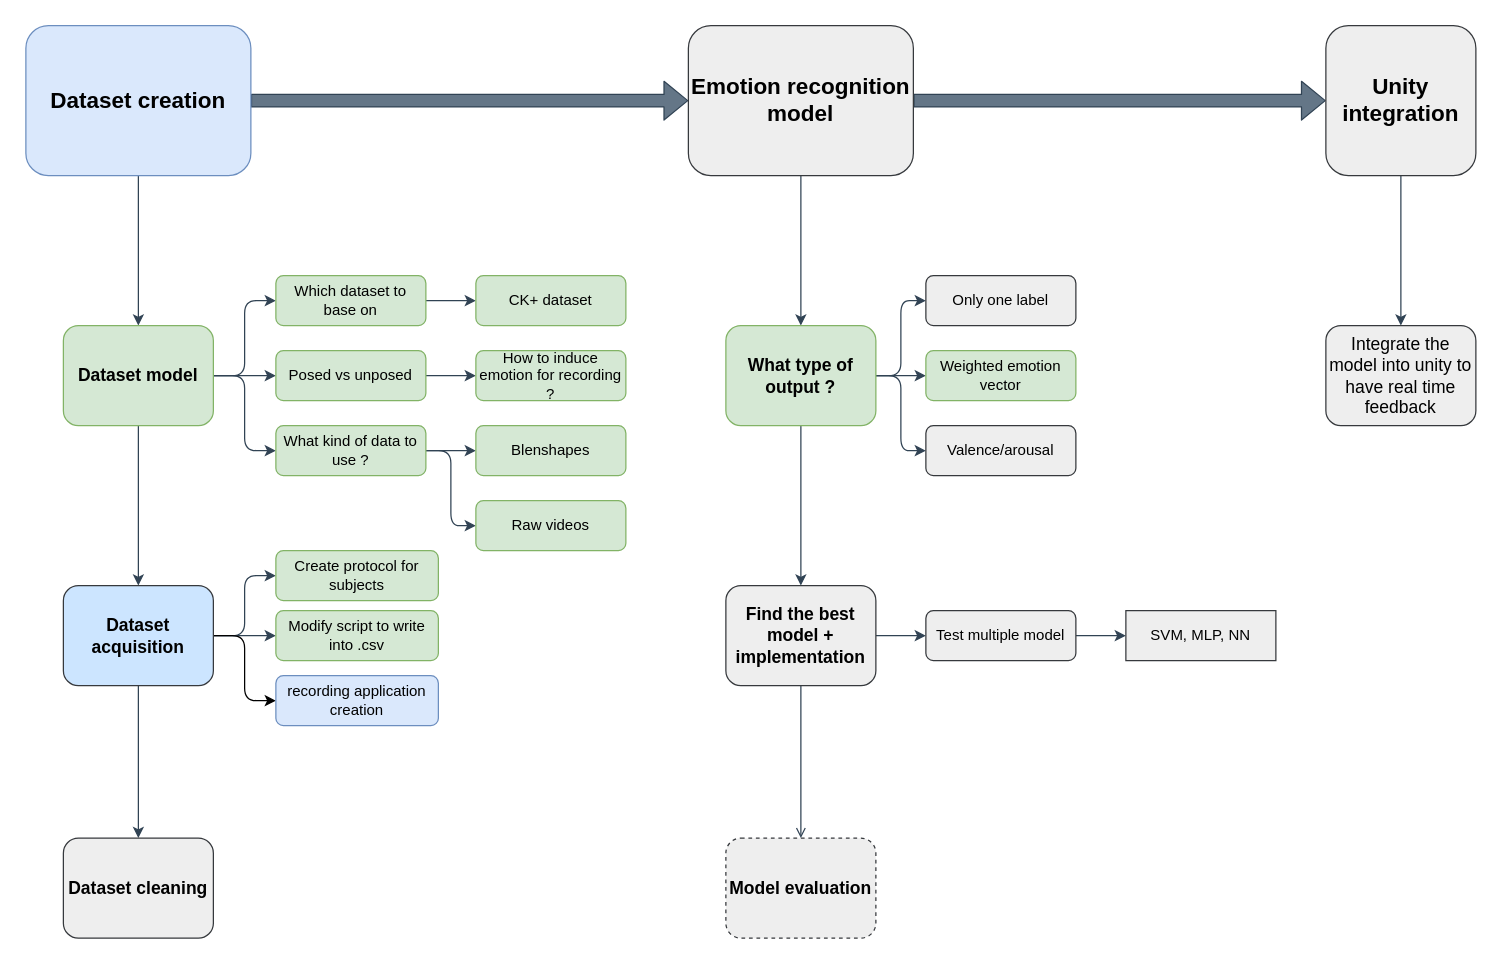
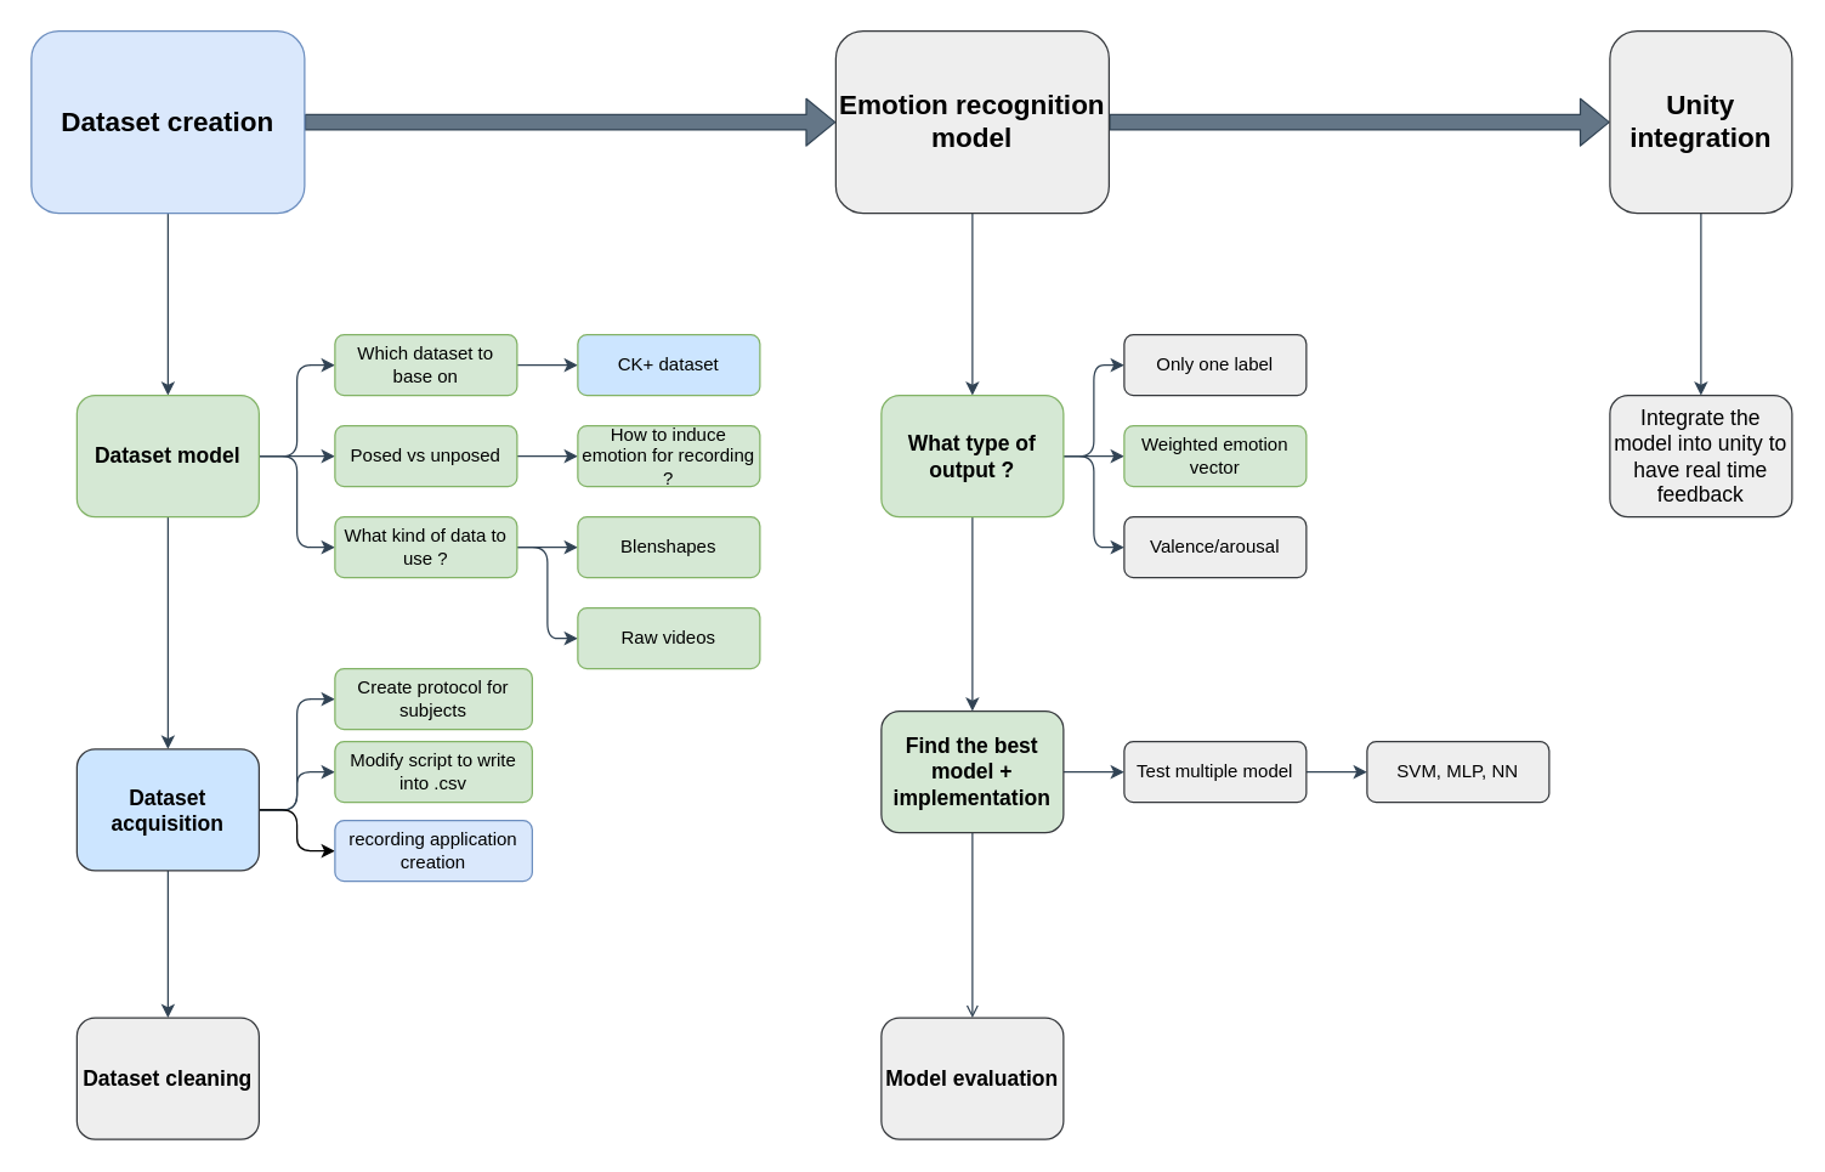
- <mxCell id="30" value="CK+ dataset" style="whiteSpace=wrap;html=1;fillColor=#d5e8d4;strokeColor=#82b366;rounded=1;" parent="1" vertex="1"><mxGeometry x="380" y="220" width="120" height="40" as="geometry" /></mxCell>
+ <mxCell id="30" value="CK+ dataset" style="whiteSpace=wrap;html=1;fillColor=#cce5ff;strokeColor=#82b366;rounded=1;" parent="1" vertex="1"><mxGeometry x="380" y="220" width="120" height="40" as="geometry" /></mxCell>
- <mxCell id="27" value="&lt;font style=&quot;font-size: 14px&quot;&gt;&lt;b&gt;Dataset acquisition&lt;/b&gt;&lt;br&gt;&lt;/font&gt;" style="whiteSpace=wrap;html=1;fillColor=#cce5ff;strokeColor=#36393d;rounded=1;" parent="1" vertex="1"><mxGeometry x="50" y="468" width="120" height="80" as="geometry" /></mxCell>
+ <mxCell id="27" value="&lt;font style=&quot;font-size: 14px&quot;&gt;&lt;b&gt;Dataset acquisition&lt;/b&gt;&lt;br&gt;&lt;/font&gt;" style="whiteSpace=wrap;html=1;fillColor=#cce5ff;strokeColor=#36393d;rounded=1;" parent="1" vertex="1"><mxGeometry x="50" y="493" width="120" height="80" as="geometry" /></mxCell>
- <mxCell id="37" value="&lt;font style=&quot;font-size: 14px&quot;&gt;&lt;b&gt;Find the best model + implementation&lt;/b&gt;&lt;br&gt;&lt;/font&gt;" style="whiteSpace=wrap;html=1;rounded=1;fillColor=#eeeeee;strokeColor=#36393d;" parent="1" vertex="1"><mxGeometry x="580" y="468" width="120" height="80" as="geometry" /></mxCell>
+ <mxCell id="37" value="&lt;font style=&quot;font-size: 14px&quot;&gt;&lt;b&gt;Find the best model + implementation&lt;/b&gt;&lt;br&gt;&lt;/font&gt;" style="whiteSpace=wrap;html=1;rounded=1;fillColor=#d5e8d4;strokeColor=#36393d;" parent="1" vertex="1"><mxGeometry x="580" y="468" width="120" height="80" as="geometry" /></mxCell>
- <mxCell id="40" value="SVM, MLP, NN" style="whiteSpace=wrap;html=1;fillColor=#eeeeee;strokeColor=#36393d;rounded=0;" parent="1" vertex="1"><mxGeometry x="900" y="488" width="120" height="40" as="geometry" /></mxCell>
+ <mxCell id="40" value="SVM, MLP, NN" style="whiteSpace=wrap;html=1;rounded=1;fillColor=#eeeeee;strokeColor=#36393d;" parent="1" vertex="1"><mxGeometry x="900" y="488" width="120" height="40" as="geometry" /></mxCell>
- <mxCell id="41" value="&lt;span style=&quot;font-size: 14px&quot;&gt;&lt;b&gt;Model evaluation&lt;/b&gt;&lt;/span&gt;" style="whiteSpace=wrap;html=1;rounded=1;fillColor=#eeeeee;strokeColor=#36393d;dashed=1;" parent="1" vertex="1"><mxGeometry x="580" y="670" width="120" height="80" as="geometry" /></mxCell>
+ <mxCell id="41" value="&lt;span style=&quot;font-size: 14px&quot;&gt;&lt;b&gt;Model evaluation&lt;/b&gt;&lt;/span&gt;" style="whiteSpace=wrap;html=1;rounded=1;fillColor=#eeeeee;strokeColor=#36393d;" parent="1" vertex="1"><mxGeometry x="580" y="670" width="120" height="80" as="geometry" /></mxCell>
